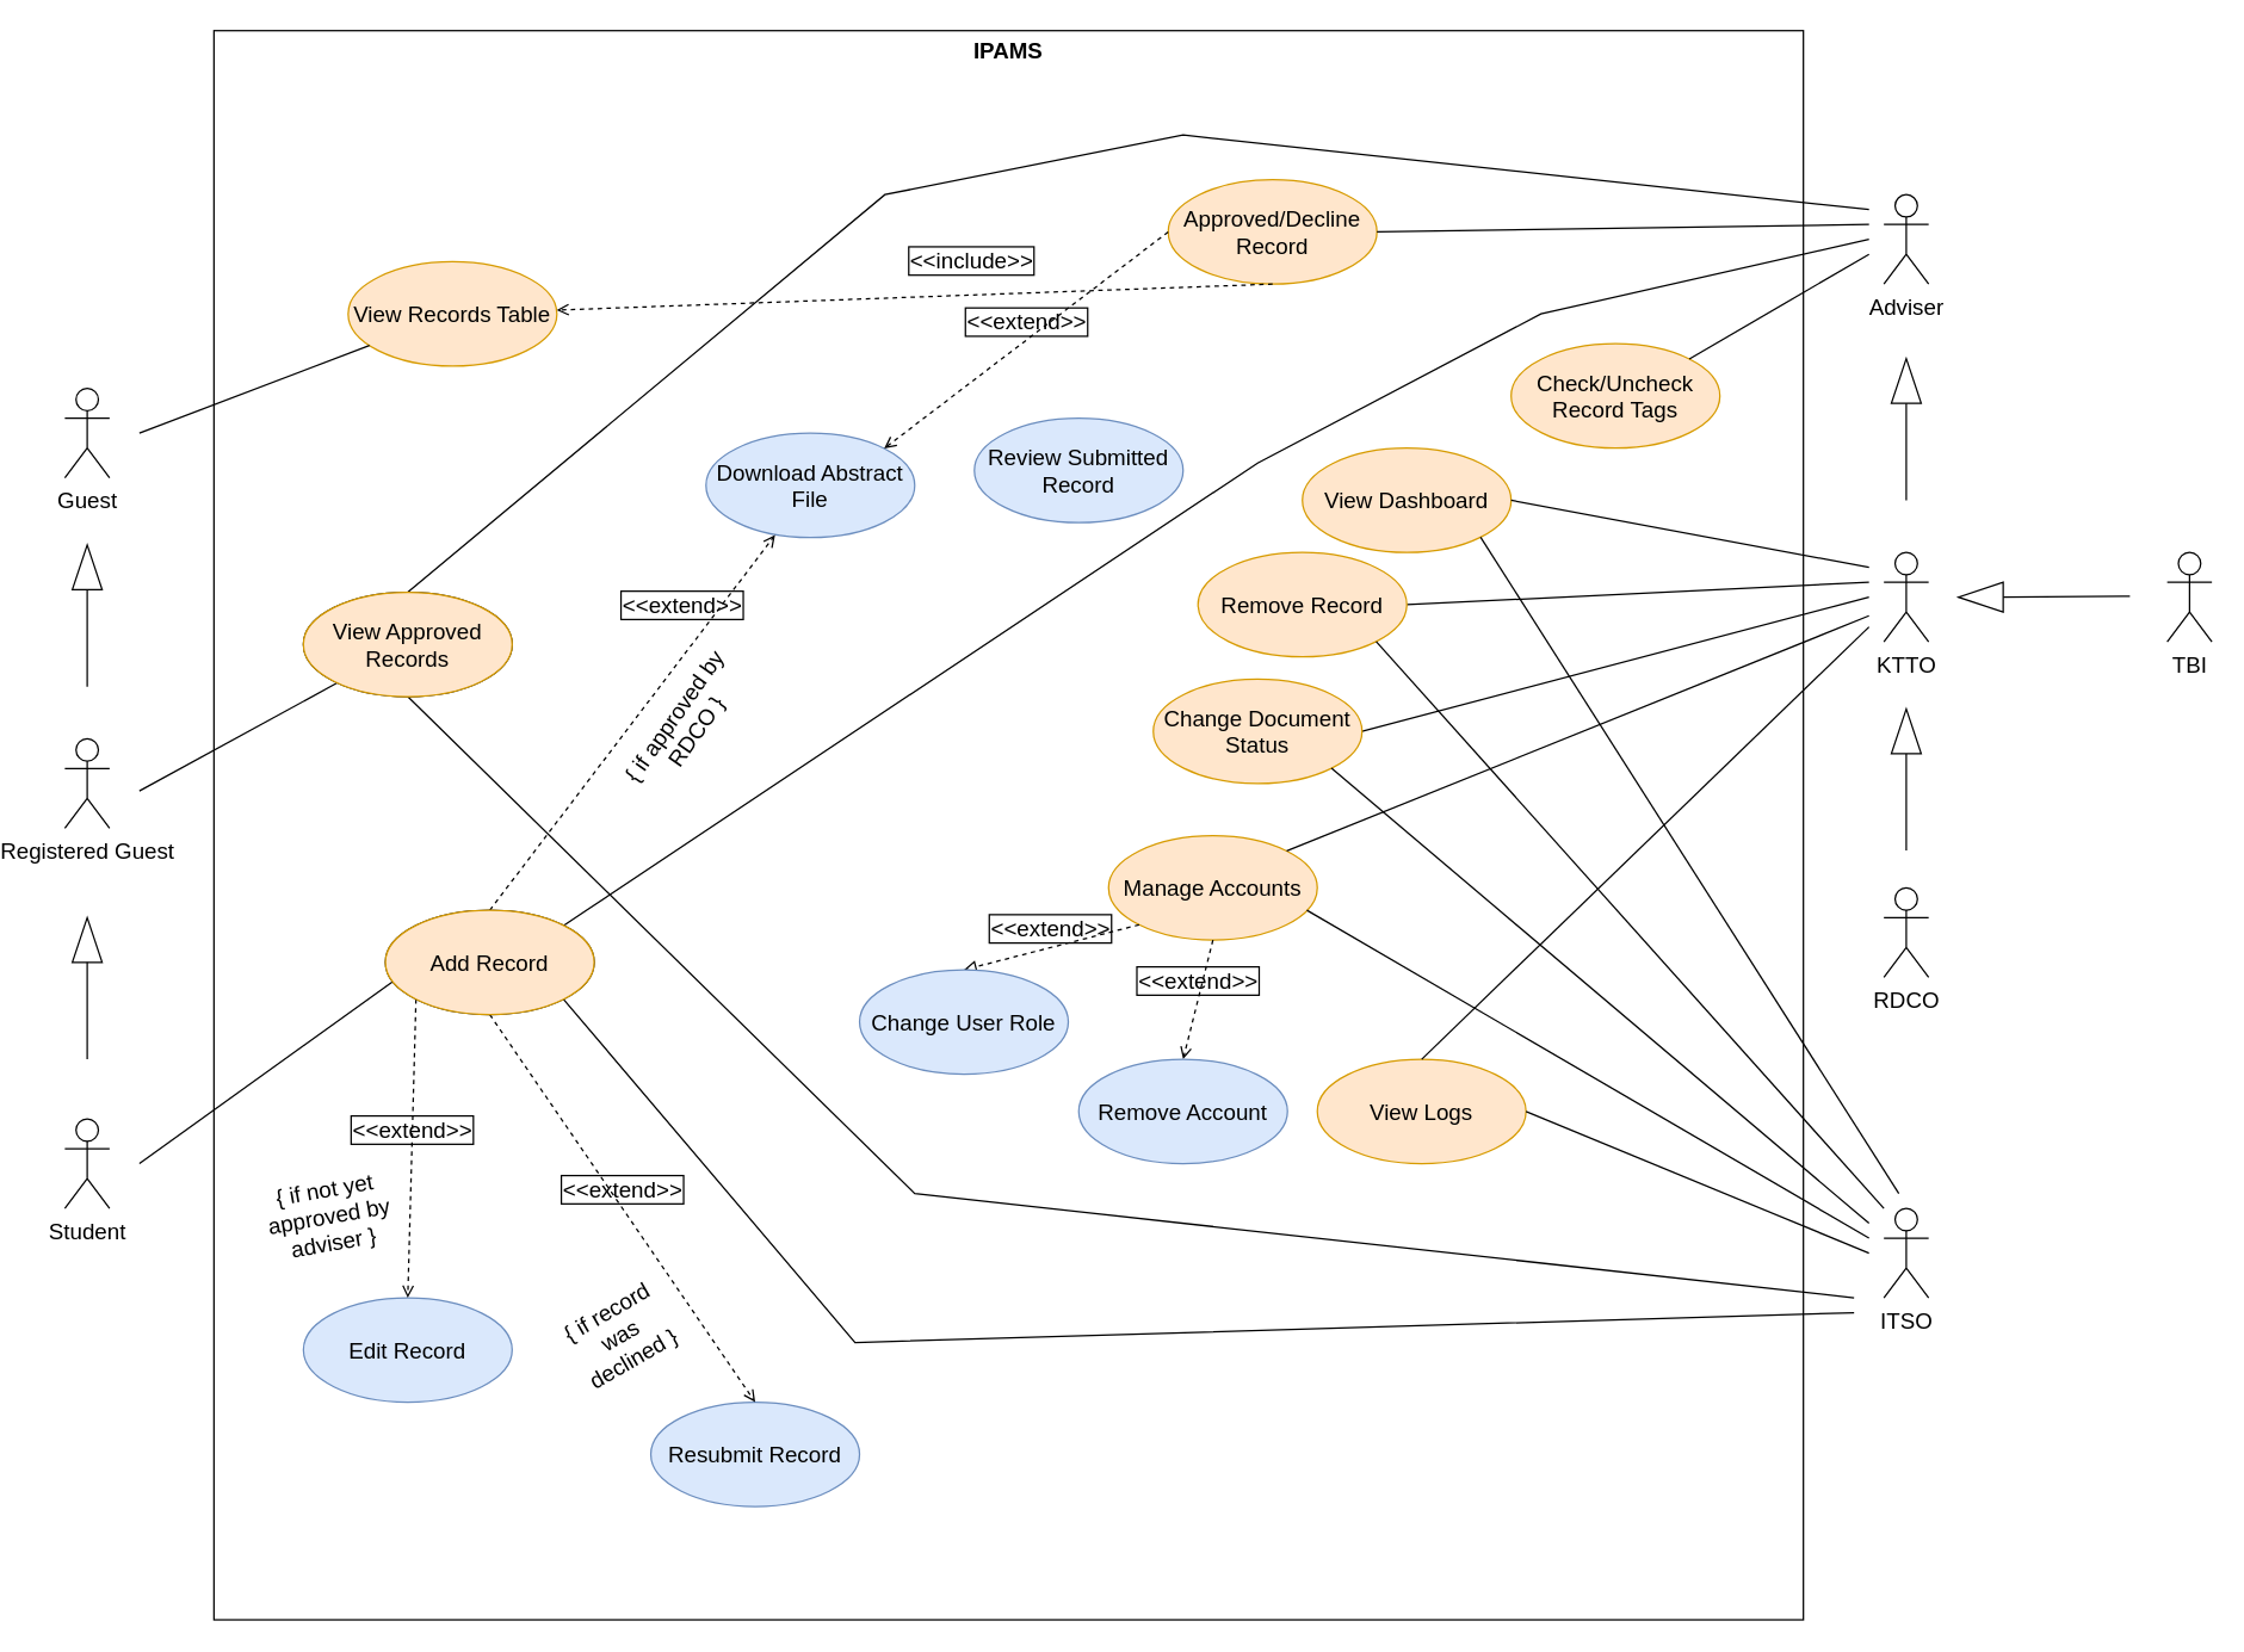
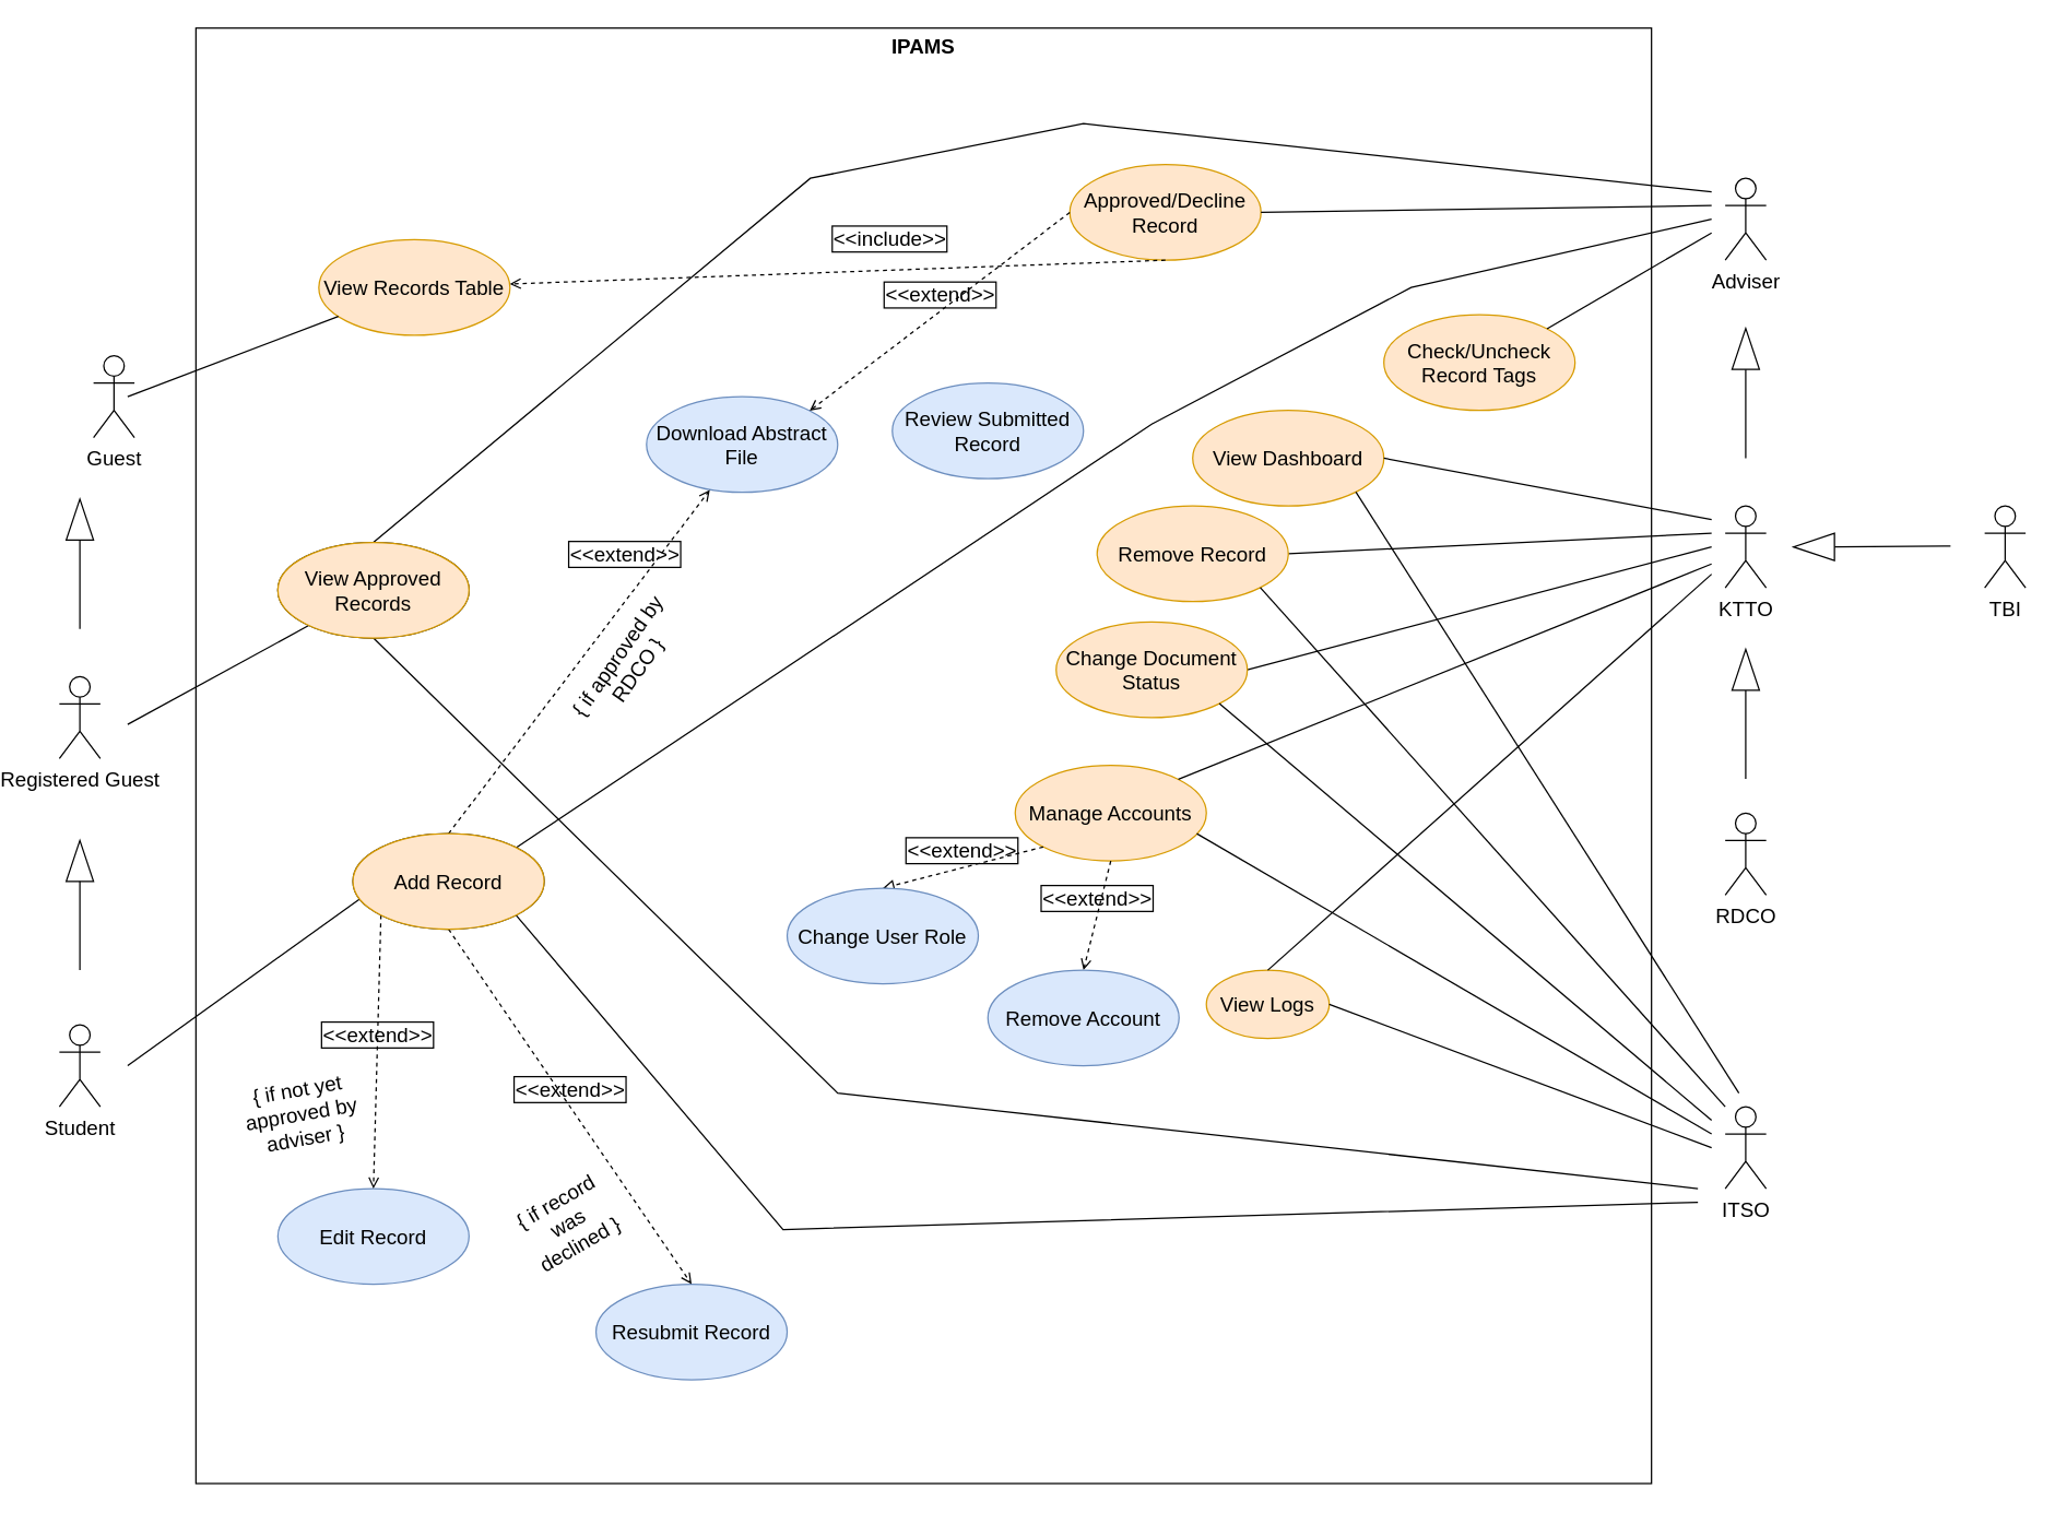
- <mxCell id="3" value="Guest" style="shape=umlActor;verticalLabelPosition=bottom;verticalAlign=top;html=1;fontSize=15;" parent="1" vertex="1"><mxGeometry x="20" y="260" width="30" height="60" as="geometry" /></mxCell>
+ <mxCell id="3" value="Guest" style="shape=umlActor;verticalLabelPosition=bottom;verticalAlign=top;html=1;fontSize=15;" parent="1" vertex="1"><mxGeometry x="45" y="260" width="30" height="60" as="geometry" /></mxCell>
- <mxCell id="39" value="&lt;span style=&quot;font-size: 15px&quot;&gt;View Logs&lt;/span&gt;" style="ellipse;whiteSpace=wrap;html=1;fillColor=#ffe6cc;strokeColor=#d79b00;" parent="1" vertex="1"><mxGeometry x="860" y="710" width="140" height="70" as="geometry" /></mxCell>
+ <mxCell id="39" value="&lt;span style=&quot;font-size: 15px&quot;&gt;View Logs&lt;/span&gt;" style="ellipse;whiteSpace=wrap;html=1;fillColor=#ffe6cc;strokeColor=#d79b00;" parent="1" vertex="1"><mxGeometry x="860" y="710" width="90" height="50" as="geometry" /></mxCell>
